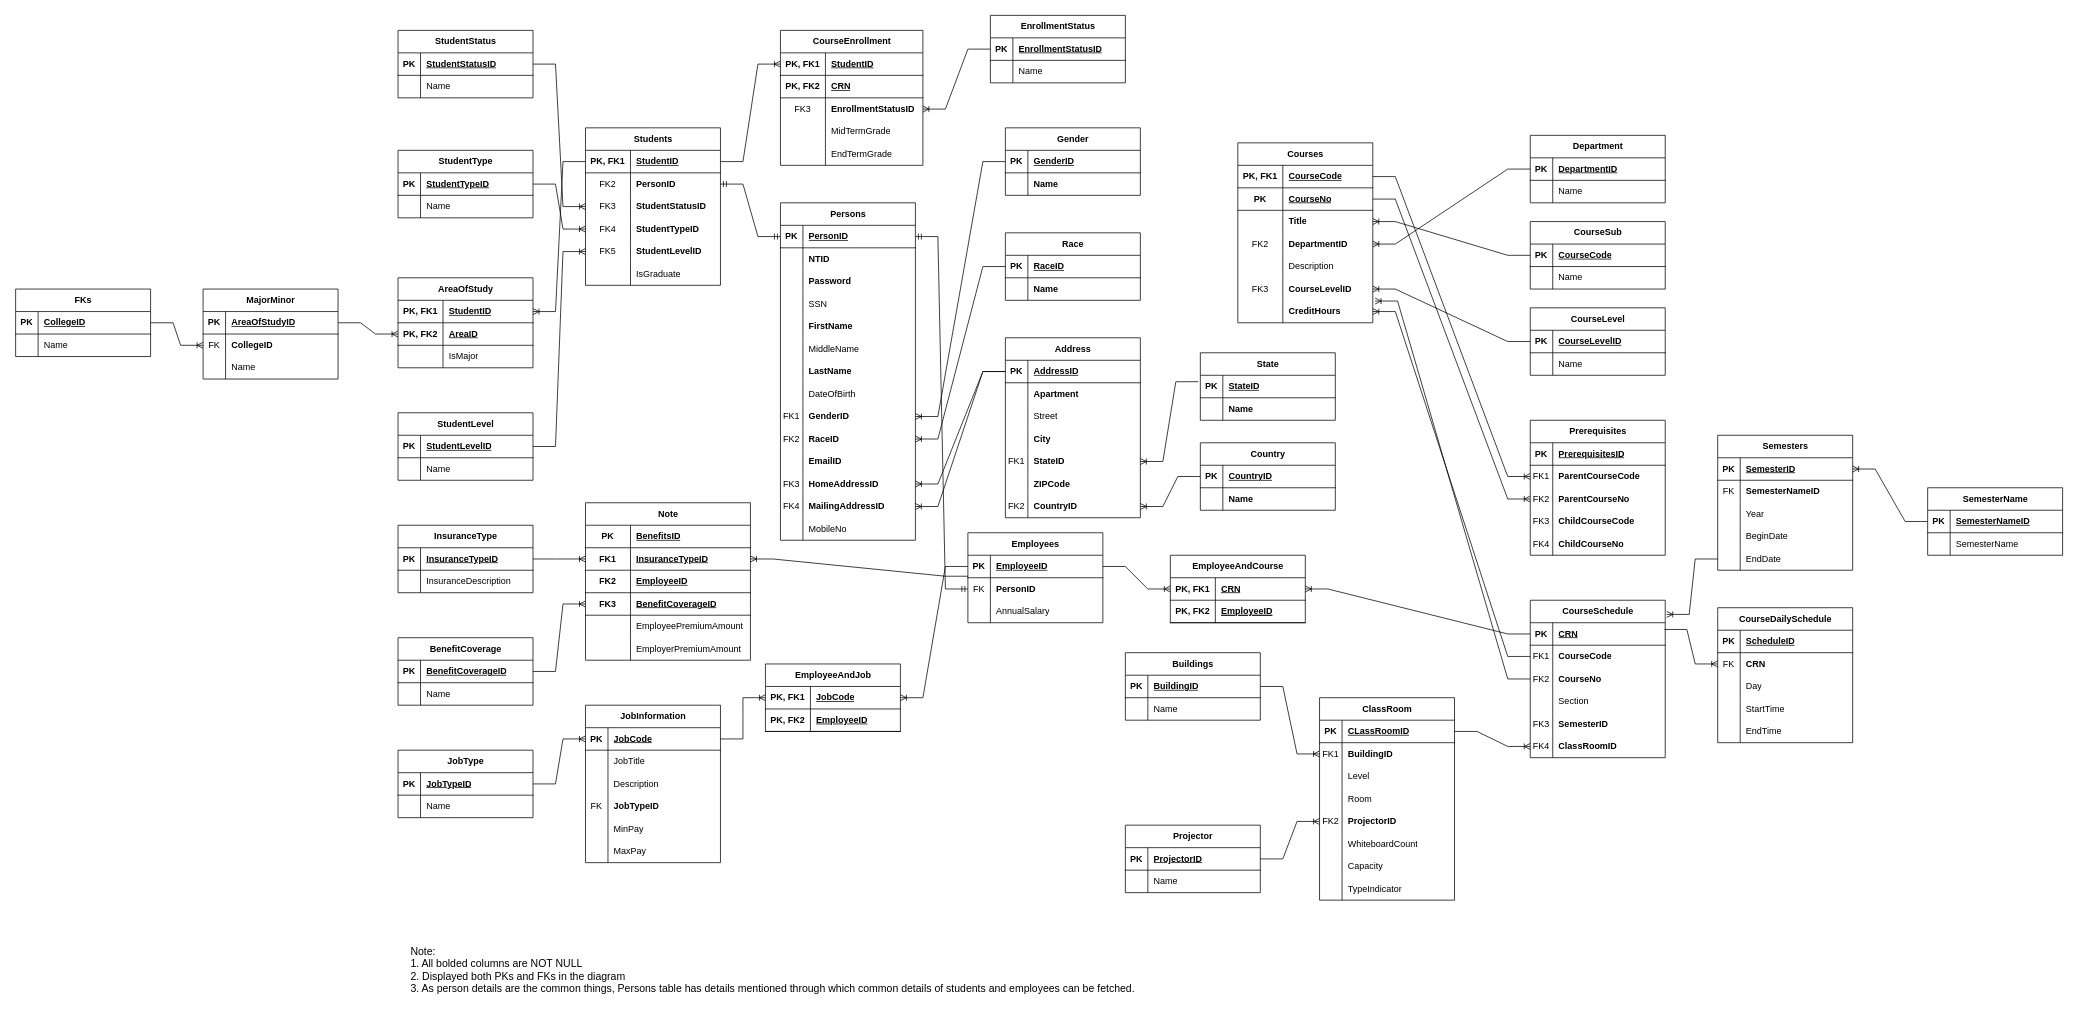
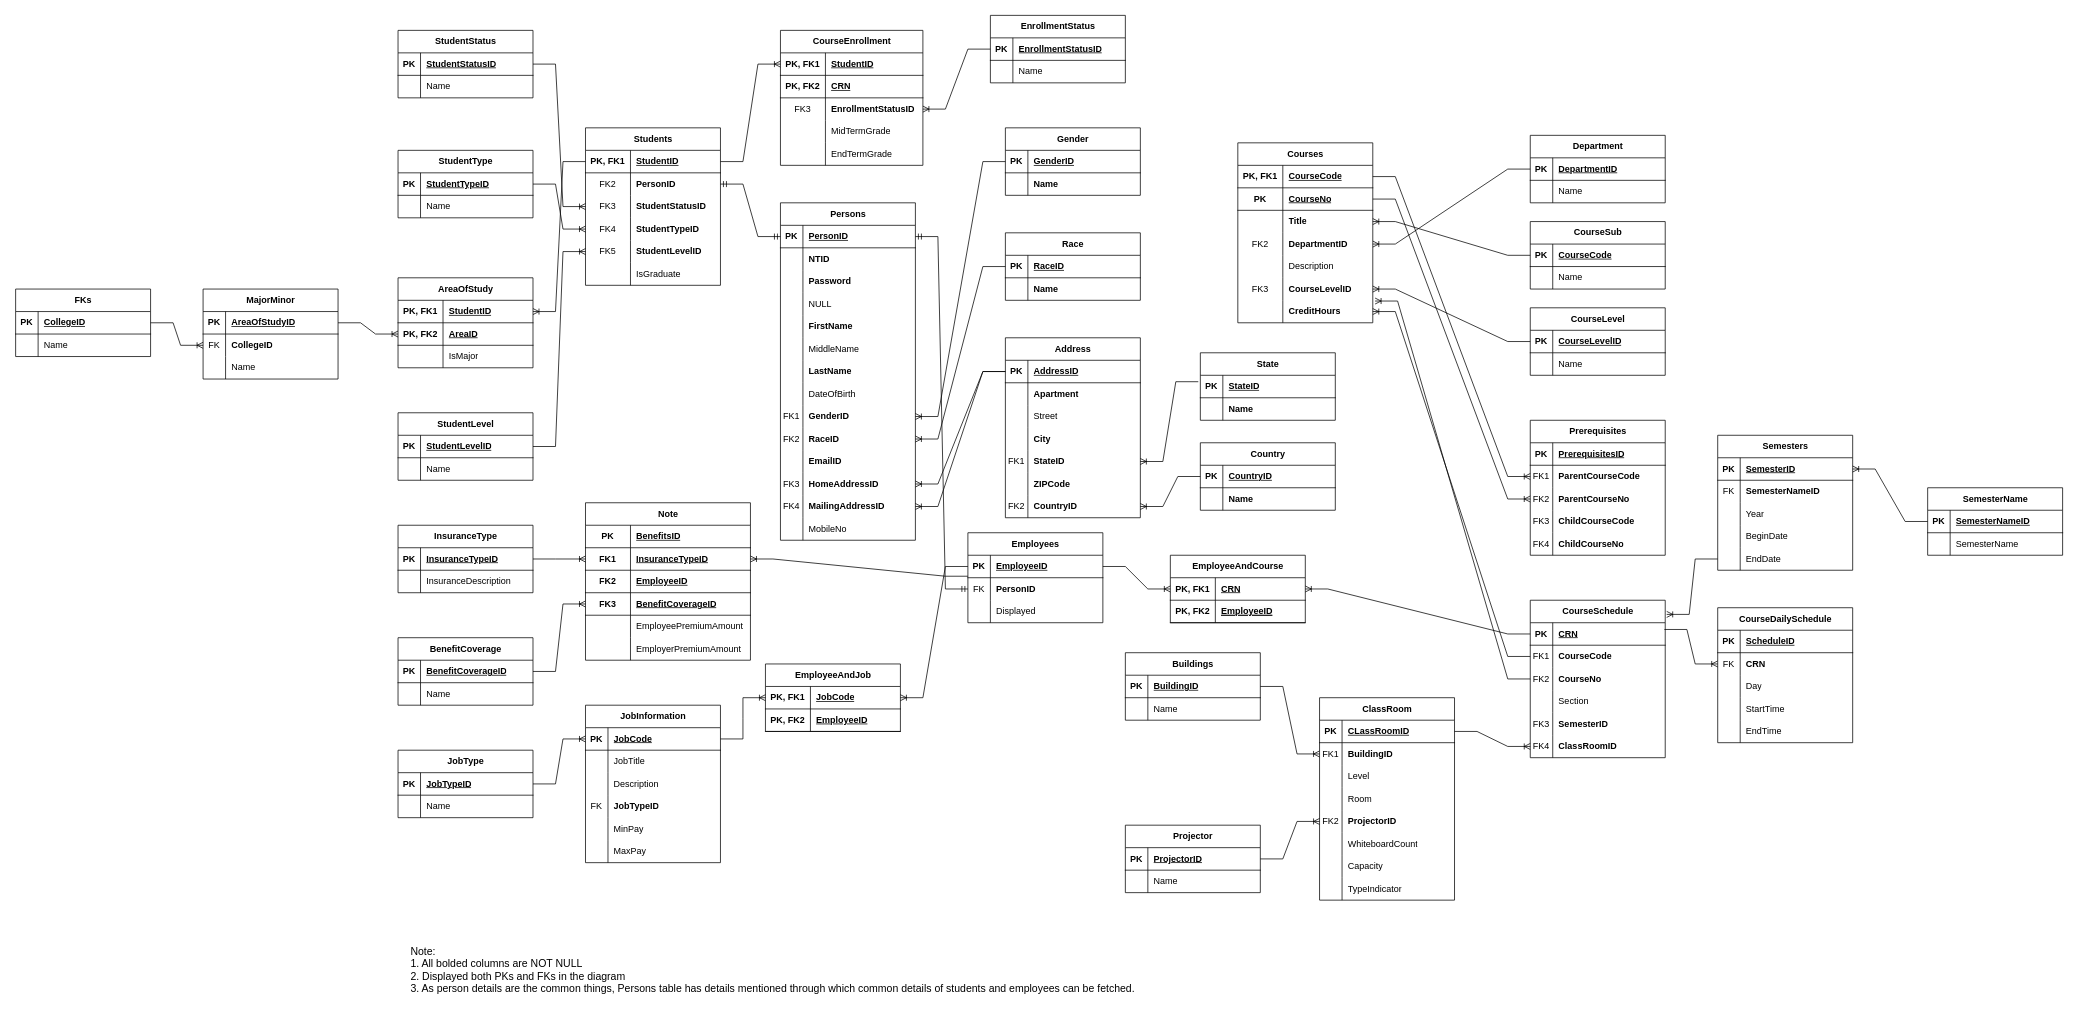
- <mxCell id="232" value="SSN" style="shape=partialRectangle;connectable=0;fillColor=none;top=0;left=0;bottom=0;right=0;align=left;spacingLeft=6;overflow=hidden;whiteSpace=wrap;html=1;" parent="230" vertex="1"><mxGeometry x="30" width="150" height="30" as="geometry"><mxRectangle width="150" height="30" as="alternateBounds" /></mxGeometry></mxCell>
+ <mxCell id="232" value="NULL" style="shape=partialRectangle;connectable=0;fillColor=none;top=0;left=0;bottom=0;right=0;align=left;spacingLeft=6;overflow=hidden;whiteSpace=wrap;html=1;" parent="230" vertex="1"><mxGeometry x="30" width="150" height="30" as="geometry"><mxRectangle width="150" height="30" as="alternateBounds" /></mxGeometry></mxCell>
- <mxCell id="30" value="AnnualSalary" style="shape=partialRectangle;connectable=0;fillColor=none;top=0;left=0;bottom=0;right=0;align=left;spacingLeft=6;overflow=hidden;whiteSpace=wrap;html=1;" parent="28" vertex="1"><mxGeometry x="30" width="150" height="30" as="geometry"><mxRectangle width="150" height="30" as="alternateBounds" /></mxGeometry></mxCell>
+ <mxCell id="30" value="Displayed" style="shape=partialRectangle;connectable=0;fillColor=none;top=0;left=0;bottom=0;right=0;align=left;spacingLeft=6;overflow=hidden;whiteSpace=wrap;html=1;" parent="28" vertex="1"><mxGeometry x="30" width="150" height="30" as="geometry"><mxRectangle width="150" height="30" as="alternateBounds" /></mxGeometry></mxCell>
